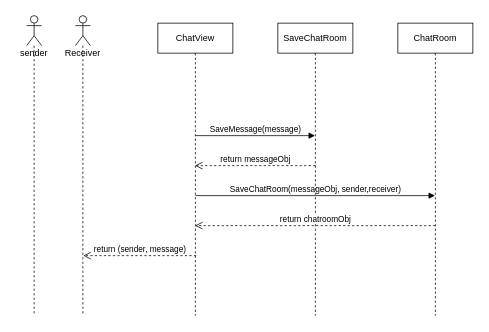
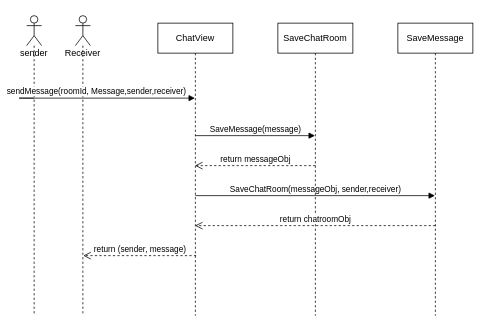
- <mxCell id="8" value="ChatRoom" style="shape=umlLifeline;perimeter=lifelinePerimeter;whiteSpace=wrap;html=1;container=1;collapsible=0;recursiveResize=0;outlineConnect=0;" vertex="1" parent="1"><mxGeometry x="530" y="30" width="100" height="390" as="geometry" /></mxCell>
+ <mxCell id="8" value="SaveMessage" style="shape=umlLifeline;perimeter=lifelinePerimeter;whiteSpace=wrap;html=1;container=1;collapsible=0;recursiveResize=0;outlineConnect=0;" vertex="1" parent="1"><mxGeometry x="530" y="30" width="100" height="390" as="geometry" /></mxCell>
+ <mxCell id="9" value="sendMessage(roomId, Message,sender,receiver)" style="html=1;verticalAlign=bottom;endArrow=block;" edge="1" parent="1" source="2" target="4"><mxGeometry width="80" relative="1" as="geometry"><mxPoint x="400" y="230" as="sourcePoint" /><mxPoint x="480" y="230" as="targetPoint" /><Array as="points"><mxPoint x="20" y="130" /></Array></mxGeometry></mxCell>
